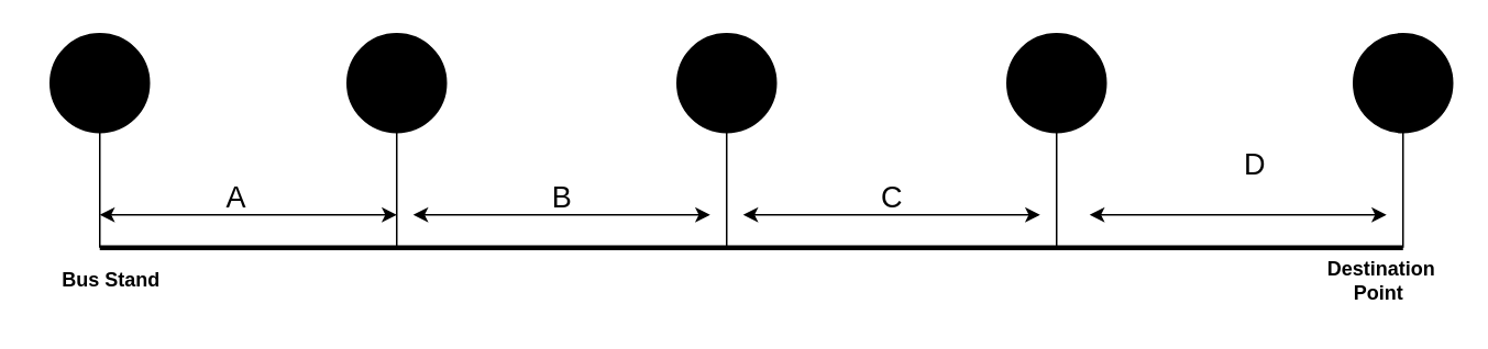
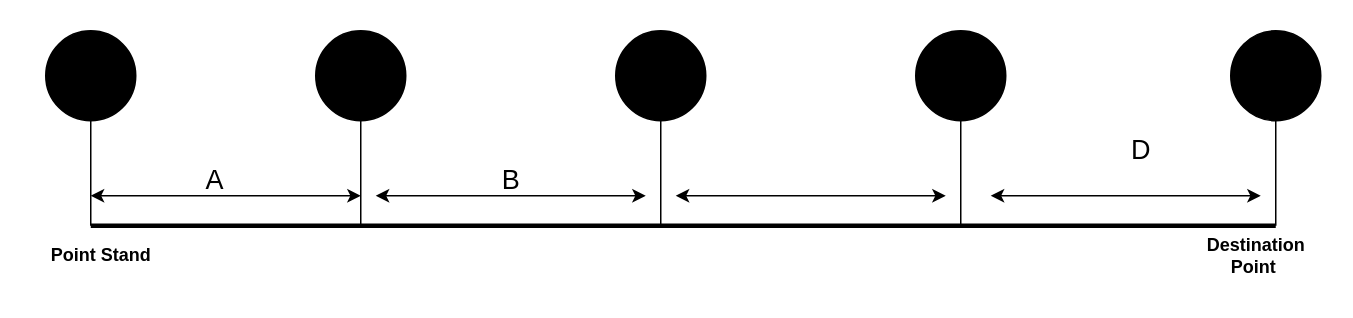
- <mxCell id="10" value="&lt;font data-sider-select-id=&quot;db45123b-fcac-4787-88df-c77218bd57c0&quot; style=&quot;font-size: 18px;&quot;&gt;C&lt;/font&gt;" style="text;html=1;align=center;verticalAlign=middle;resizable=0;points=[];autosize=1;strokeColor=none;fillColor=none;" vertex="1" parent="1"><mxGeometry x="520" y="100" width="40" height="40" as="geometry" /></mxCell>
- <mxCell id="12" value="&lt;b data-sider-select-id=&quot;62a5a80e-36af-4d5a-82bf-4870742b956d&quot;&gt;&amp;nbsp;Bus Stand&lt;/b&gt;" style="text;html=1;align=center;verticalAlign=middle;resizable=0;points=[];autosize=1;strokeColor=none;fillColor=none;" vertex="1" parent="1"><mxGeometry x="20" y="155" width="90" height="30" as="geometry" /></mxCell>
+ <mxCell id="12" value="&lt;b data-sider-select-id=&quot;62a5a80e-36af-4d5a-82bf-4870742b956d&quot;&gt;&amp;nbsp;Point Stand&lt;/b&gt;" style="text;html=1;align=center;verticalAlign=middle;resizable=0;points=[];autosize=1;strokeColor=none;fillColor=none;" vertex="1" parent="1"><mxGeometry x="20" y="155" width="90" height="30" as="geometry" /></mxCell>
